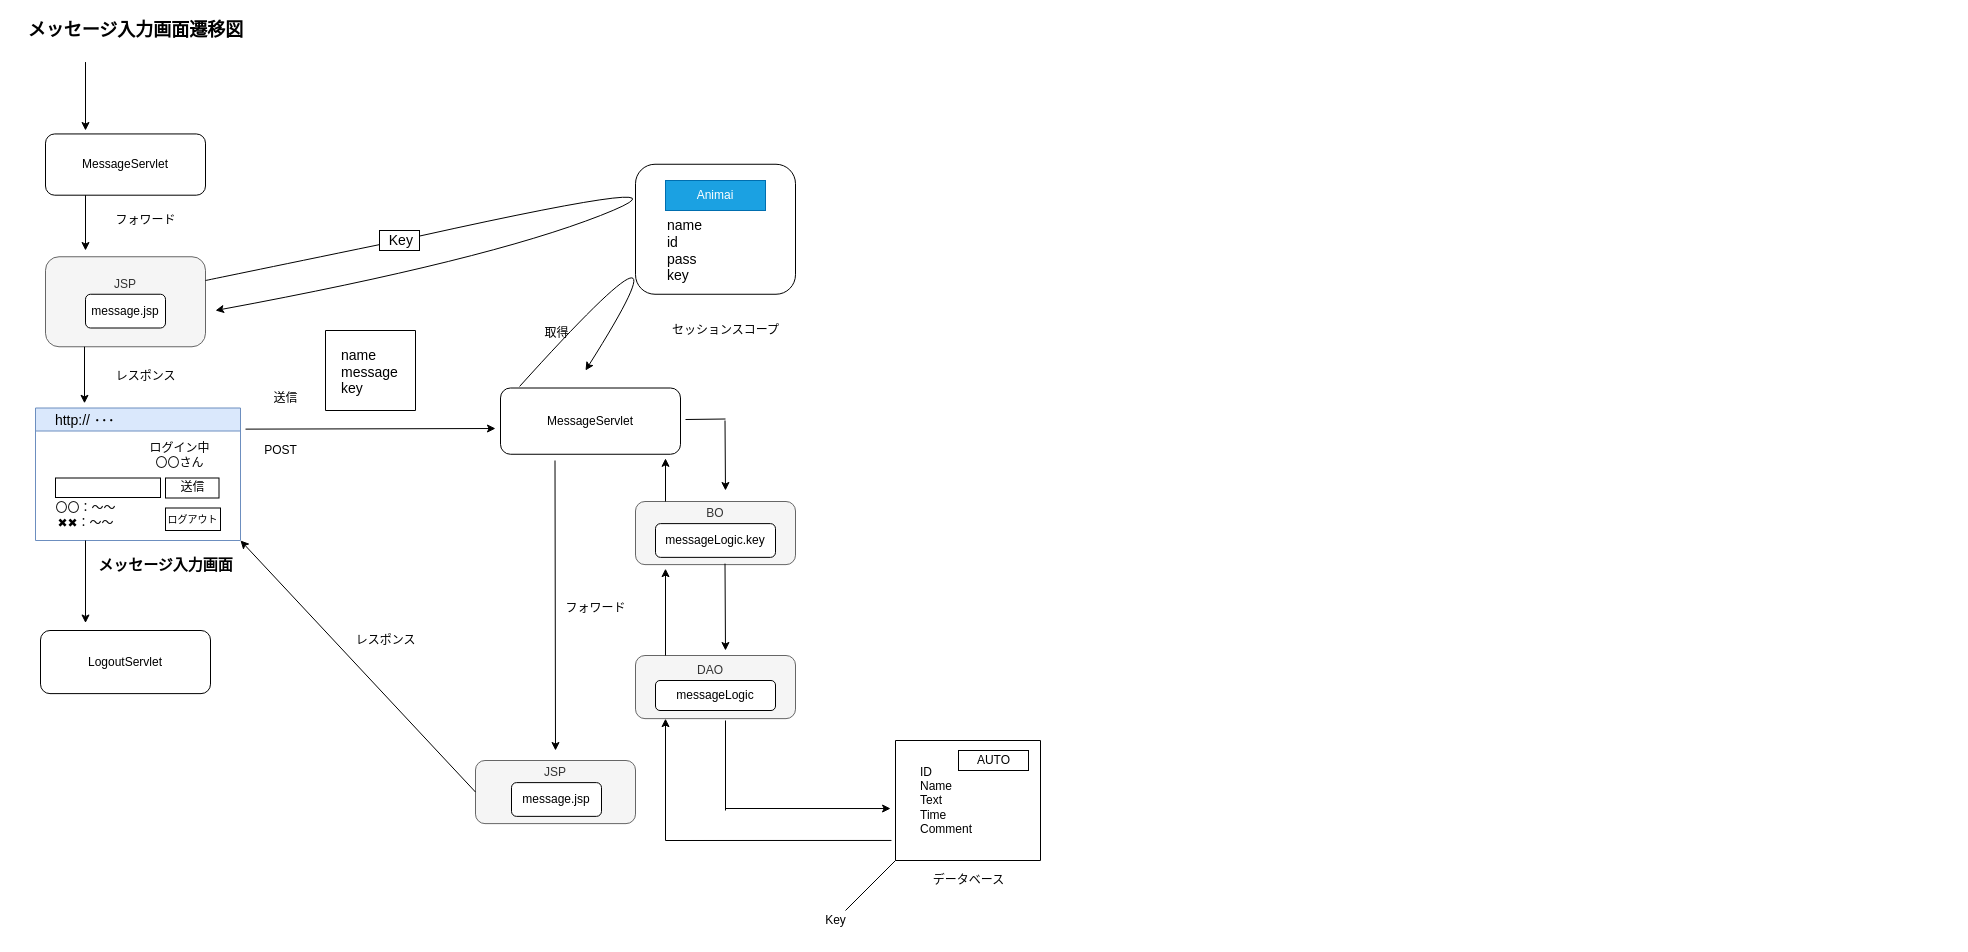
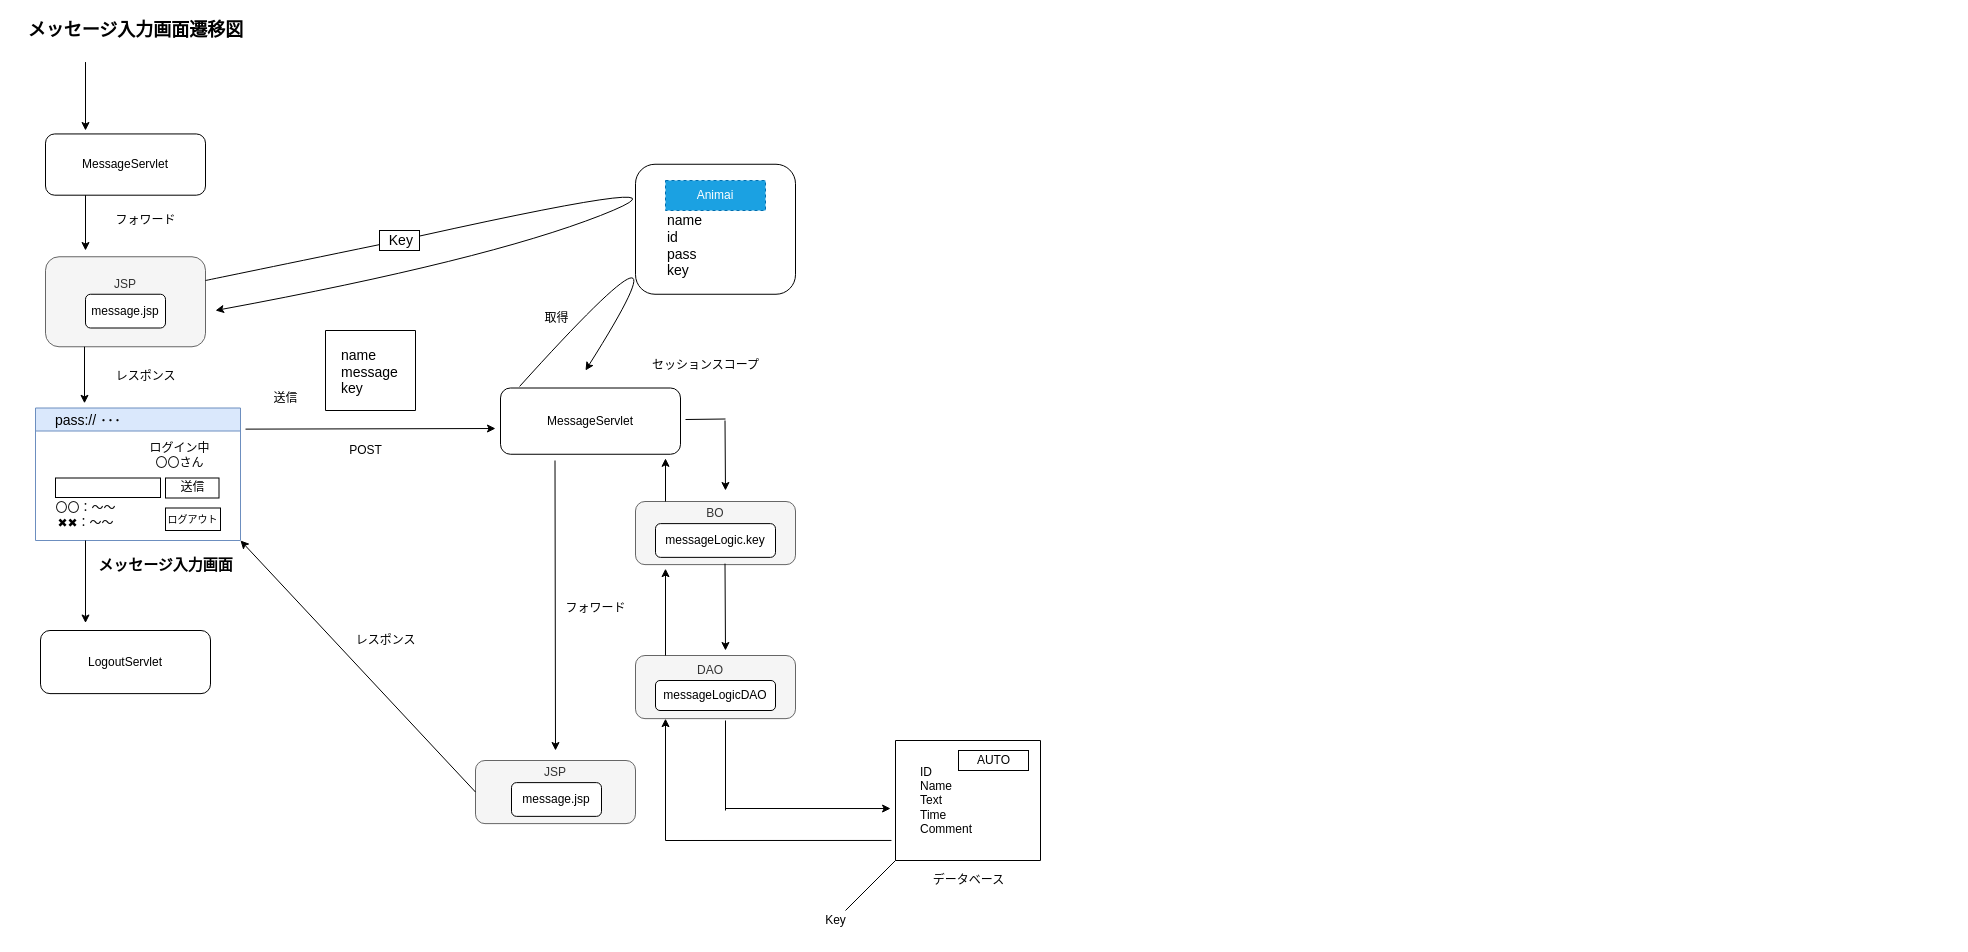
- <mxCell id="63" value="Animai" style="rounded=0;whiteSpace=wrap;html=1;fillColor=#1ba1e2;fontColor=#ffffff;strokeColor=#006EAF;" parent="1" vertex="1"><mxGeometry x="665" y="180" width="100" height="30" as="geometry" /></mxCell>
+ <mxCell id="63" value="Animai" style="rounded=0;whiteSpace=wrap;html=1;fillColor=#1ba1e2;fontColor=#ffffff;strokeColor=#006EAF;dashed=1;" parent="1" vertex="1"><mxGeometry x="665" y="180" width="100" height="30" as="geometry" /></mxCell>
- <mxCell id="64" value="name&lt;br&gt;id&lt;br&gt;pass&lt;br&gt;key" style="rounded=0;whiteSpace=wrap;html=1;fontSize=14;align=left;strokeColor=#FFFFFF;" parent="1" vertex="1"><mxGeometry x="665" y="220" width="120" height="60" as="geometry" /></mxCell>
+ <mxCell id="64" value="name&lt;br&gt;id&lt;br&gt;pass&lt;br&gt;key" style="rounded=0;whiteSpace=wrap;html=1;fontSize=14;align=left;strokeColor=#FFFFFF;" parent="1" vertex="1"><mxGeometry x="665" y="220" width="120" height="50" as="geometry" /></mxCell>
- <mxCell id="28" value="&lt;span&gt;セッションスコープ&lt;/span&gt;" style="text;html=1;align=center;verticalAlign=middle;resizable=0;points=[];autosize=1;strokeColor=none;fillColor=none;" parent="1" vertex="1"><mxGeometry x="665" y="320" width="120" height="20" as="geometry" /></mxCell>
+ <mxCell id="28" value="&lt;span&gt;セッションスコープ&lt;/span&gt;" style="text;html=1;align=center;verticalAlign=middle;resizable=0;points=[];autosize=1;strokeColor=none;fillColor=none;" parent="1" vertex="1"><mxGeometry x="645" y="355" width="120" height="20" as="geometry" /></mxCell>
- <mxCell id="2" value="取得" style="text;html=1;align=center;verticalAlign=middle;resizable=0;points=[];autosize=1;strokeColor=none;fillColor=none;" parent="1" vertex="1"><mxGeometry x="536" y="322.5" width="40" height="20" as="geometry" /></mxCell>
+ <mxCell id="2" value="取得" style="text;html=1;align=center;verticalAlign=middle;resizable=0;points=[];autosize=1;strokeColor=none;fillColor=none;" parent="1" vertex="1"><mxGeometry x="536" y="307.5" width="40" height="20" as="geometry" /></mxCell>
- <mxCell id="13" value=" 　http:// ･･･" style="swimlane;labelBackgroundColor=none;fillColor=#dae8fc;startSize=23;strokeColor=#6c8ebf;fontSize=14;align=left;fontStyle=0" parent="1" vertex="1"><mxGeometry x="35" y="407.5" width="205" height="132.5" as="geometry" /></mxCell>
+ <mxCell id="13" value=" 　pass:// ･･･" style="swimlane;labelBackgroundColor=none;fillColor=#dae8fc;startSize=23;strokeColor=#6c8ebf;fontSize=14;align=left;fontStyle=0" parent="1" vertex="1"><mxGeometry x="35" y="407.5" width="205" height="132.5" as="geometry" /></mxCell>
- <mxCell id="26" value="&lt;span&gt;POST&lt;/span&gt;" style="text;html=1;align=center;verticalAlign=middle;resizable=0;points=[];autosize=1;strokeColor=none;fillColor=none;" parent="1" vertex="1"><mxGeometry x="255" y="440" width="50" height="20" as="geometry" /></mxCell>
+ <mxCell id="26" value="&lt;span&gt;POST&lt;/span&gt;" style="text;html=1;align=center;verticalAlign=middle;resizable=0;points=[];autosize=1;strokeColor=none;fillColor=none;" parent="1" vertex="1"><mxGeometry x="340" y="440" width="50" height="20" as="geometry" /></mxCell>
- <mxCell id="45" value="messageLogic" style="shape=ext;rounded=1;html=1;whiteSpace=wrap;" parent="1" vertex="1"><mxGeometry x="655" y="680" width="120" height="30" as="geometry" /></mxCell>
+ <mxCell id="45" value="messageLogicDAO" style="shape=ext;rounded=1;html=1;whiteSpace=wrap;" parent="1" vertex="1"><mxGeometry x="655" y="680" width="120" height="30" as="geometry" /></mxCell>
